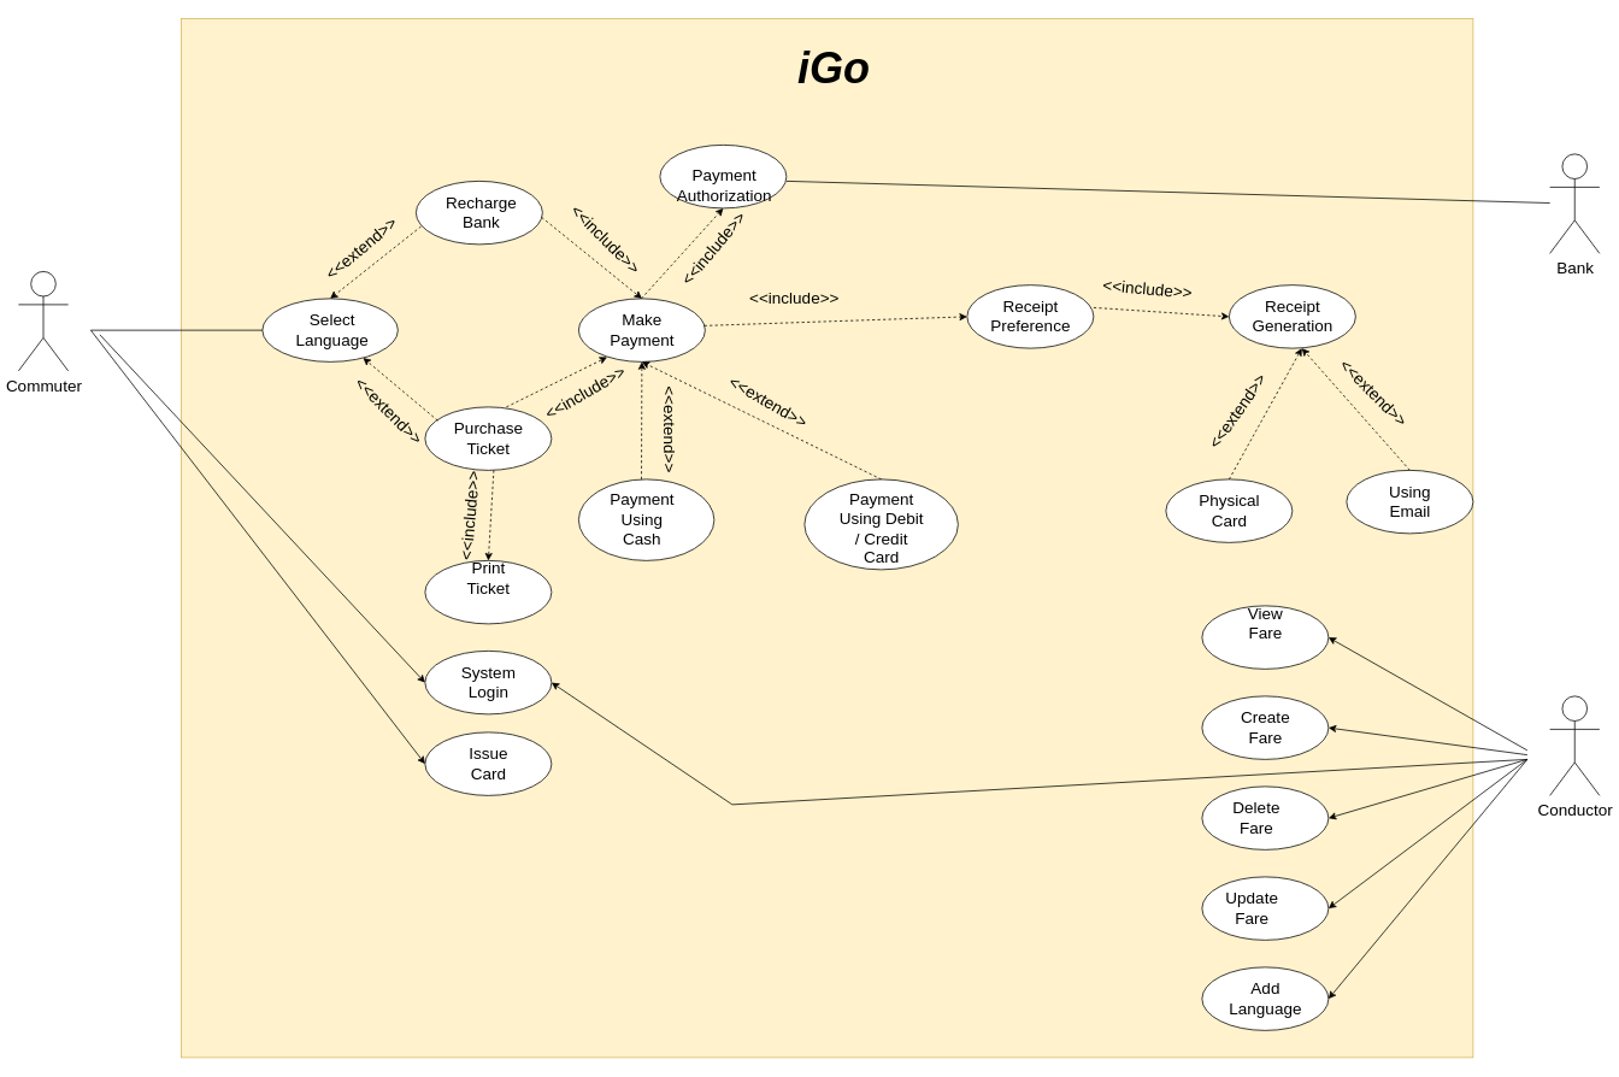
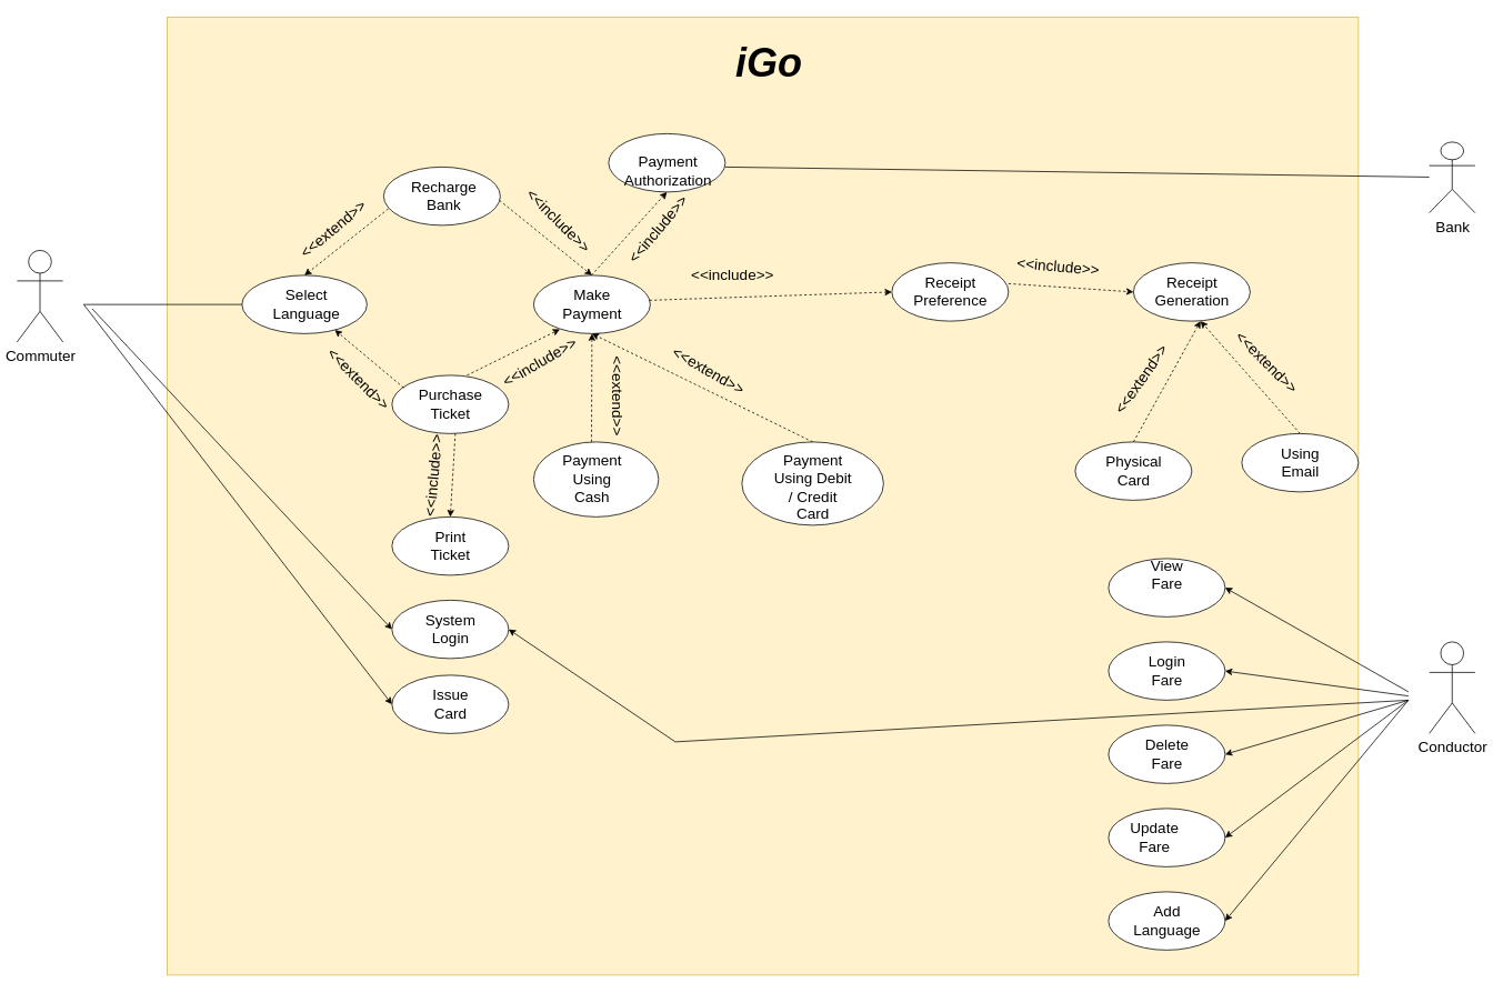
- <mxCell id="28" value="&lt;font style=&quot;font-size: 18px;&quot;&gt;Bank&lt;/font&gt;" style="shape=umlActor;verticalLabelPosition=bottom;verticalAlign=top;html=1;outlineConnect=0;" parent="1" vertex="1"><mxGeometry x="1715" y="170" width="55" height="110" as="geometry" /></mxCell>
+ <mxCell id="28" value="&lt;font style=&quot;font-size: 18px;&quot;&gt;Bank&lt;/font&gt;" style="shape=umlActor;verticalLabelPosition=bottom;verticalAlign=top;html=1;outlineConnect=0;" parent="1" vertex="1"><mxGeometry x="1715" y="170" width="55" height="85" as="geometry" /></mxCell>
- <mxCell id="37" value="&lt;font style=&quot;font-size: 18px;&quot;&gt;Print Ticket&lt;/font&gt;" style="text;html=1;strokeColor=none;fillColor=none;align=center;verticalAlign=middle;whiteSpace=wrap;rounded=0;" parent="1" vertex="1"><mxGeometry x="507.5" y="625" width="65" height="30" as="geometry" /></mxCell>
+ <mxCell id="37" value="&lt;font style=&quot;font-size: 18px;&quot;&gt;Print Ticket&lt;/font&gt;" style="text;html=1;strokeColor=none;fillColor=none;align=center;verticalAlign=middle;whiteSpace=wrap;rounded=0;" parent="1" vertex="1"><mxGeometry x="507.5" y="640" width="65" height="30" as="geometry" /></mxCell>
- <mxCell id="68" value="&lt;span style=&quot;font-size: 18px;&quot;&gt;Create &lt;br&gt;Fare&lt;br&gt;&lt;/span&gt;" style="text;html=1;strokeColor=none;fillColor=none;align=center;verticalAlign=middle;whiteSpace=wrap;rounded=0;" parent="1" vertex="1"><mxGeometry x="1348.75" y="790" width="102.5" height="30" as="geometry" /></mxCell>
+ <mxCell id="68" value="&lt;span style=&quot;font-size: 18px;&quot;&gt;Login &lt;br&gt;Fare&lt;br&gt;&lt;/span&gt;" style="text;html=1;strokeColor=none;fillColor=none;align=center;verticalAlign=middle;whiteSpace=wrap;rounded=0;" parent="1" vertex="1"><mxGeometry x="1348.75" y="790" width="102.5" height="30" as="geometry" /></mxCell>
- <mxCell id="69" value="&lt;span style=&quot;font-size: 18px;&quot;&gt;Delete&lt;br&gt;Fare&lt;br&gt;&lt;/span&gt;" style="text;html=1;strokeColor=none;fillColor=none;align=center;verticalAlign=middle;whiteSpace=wrap;rounded=0;" parent="1" vertex="1"><mxGeometry x="1338.75" y="890" width="102.5" height="30" as="geometry" /></mxCell>
+ <mxCell id="69" value="&lt;span style=&quot;font-size: 18px;&quot;&gt;Delete&lt;br&gt;Fare&lt;br&gt;&lt;/span&gt;" style="text;html=1;strokeColor=none;fillColor=none;align=center;verticalAlign=middle;whiteSpace=wrap;rounded=0;" parent="1" vertex="1"><mxGeometry x="1348.75" y="890" width="102.5" height="30" as="geometry" /></mxCell>
